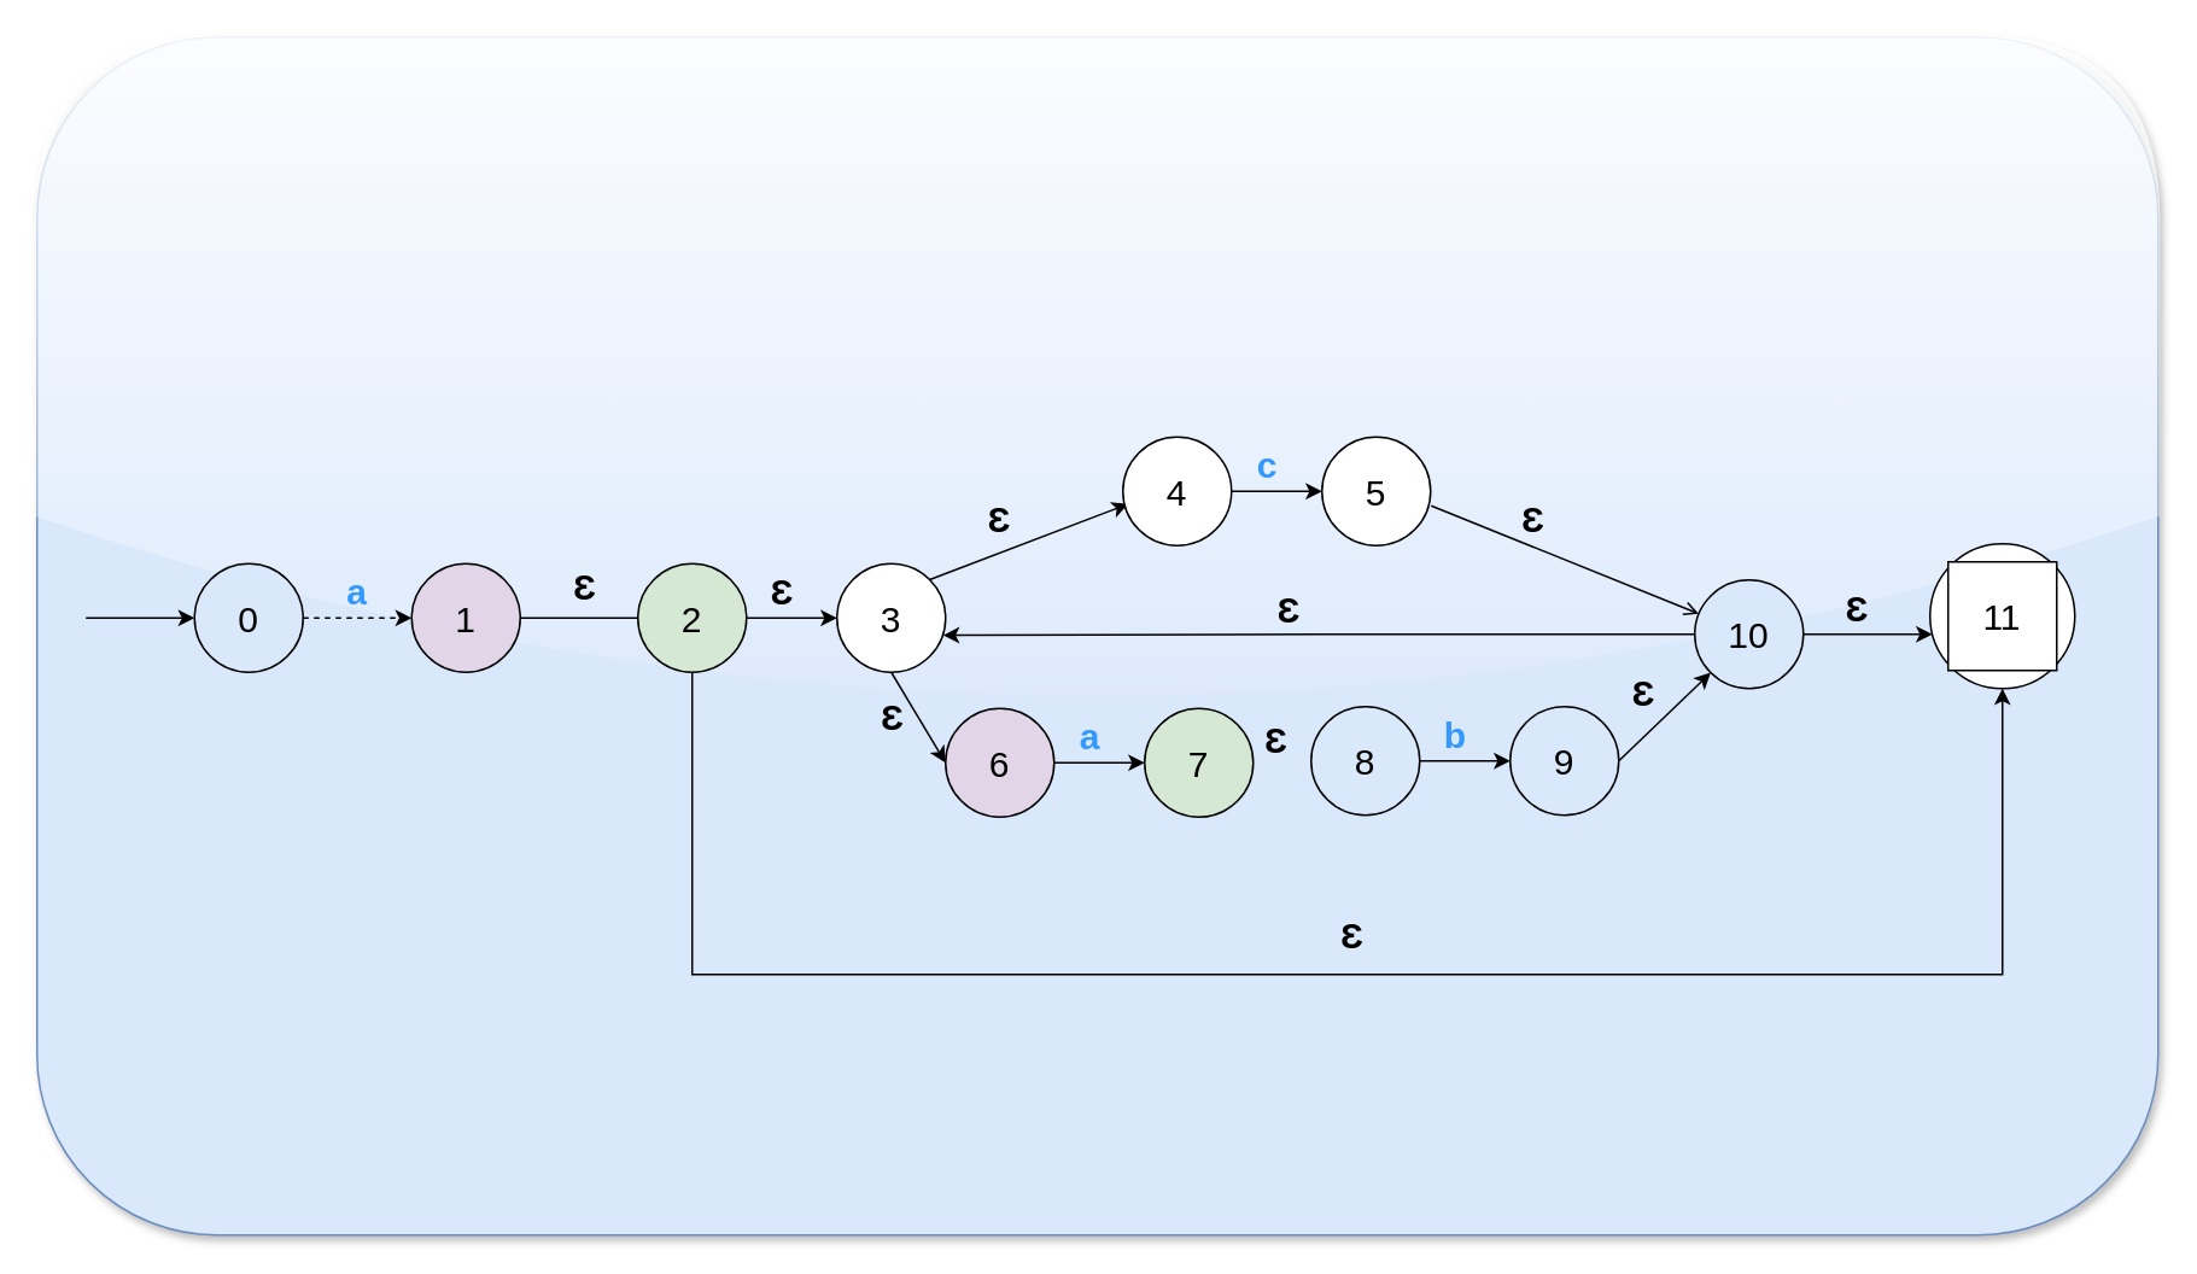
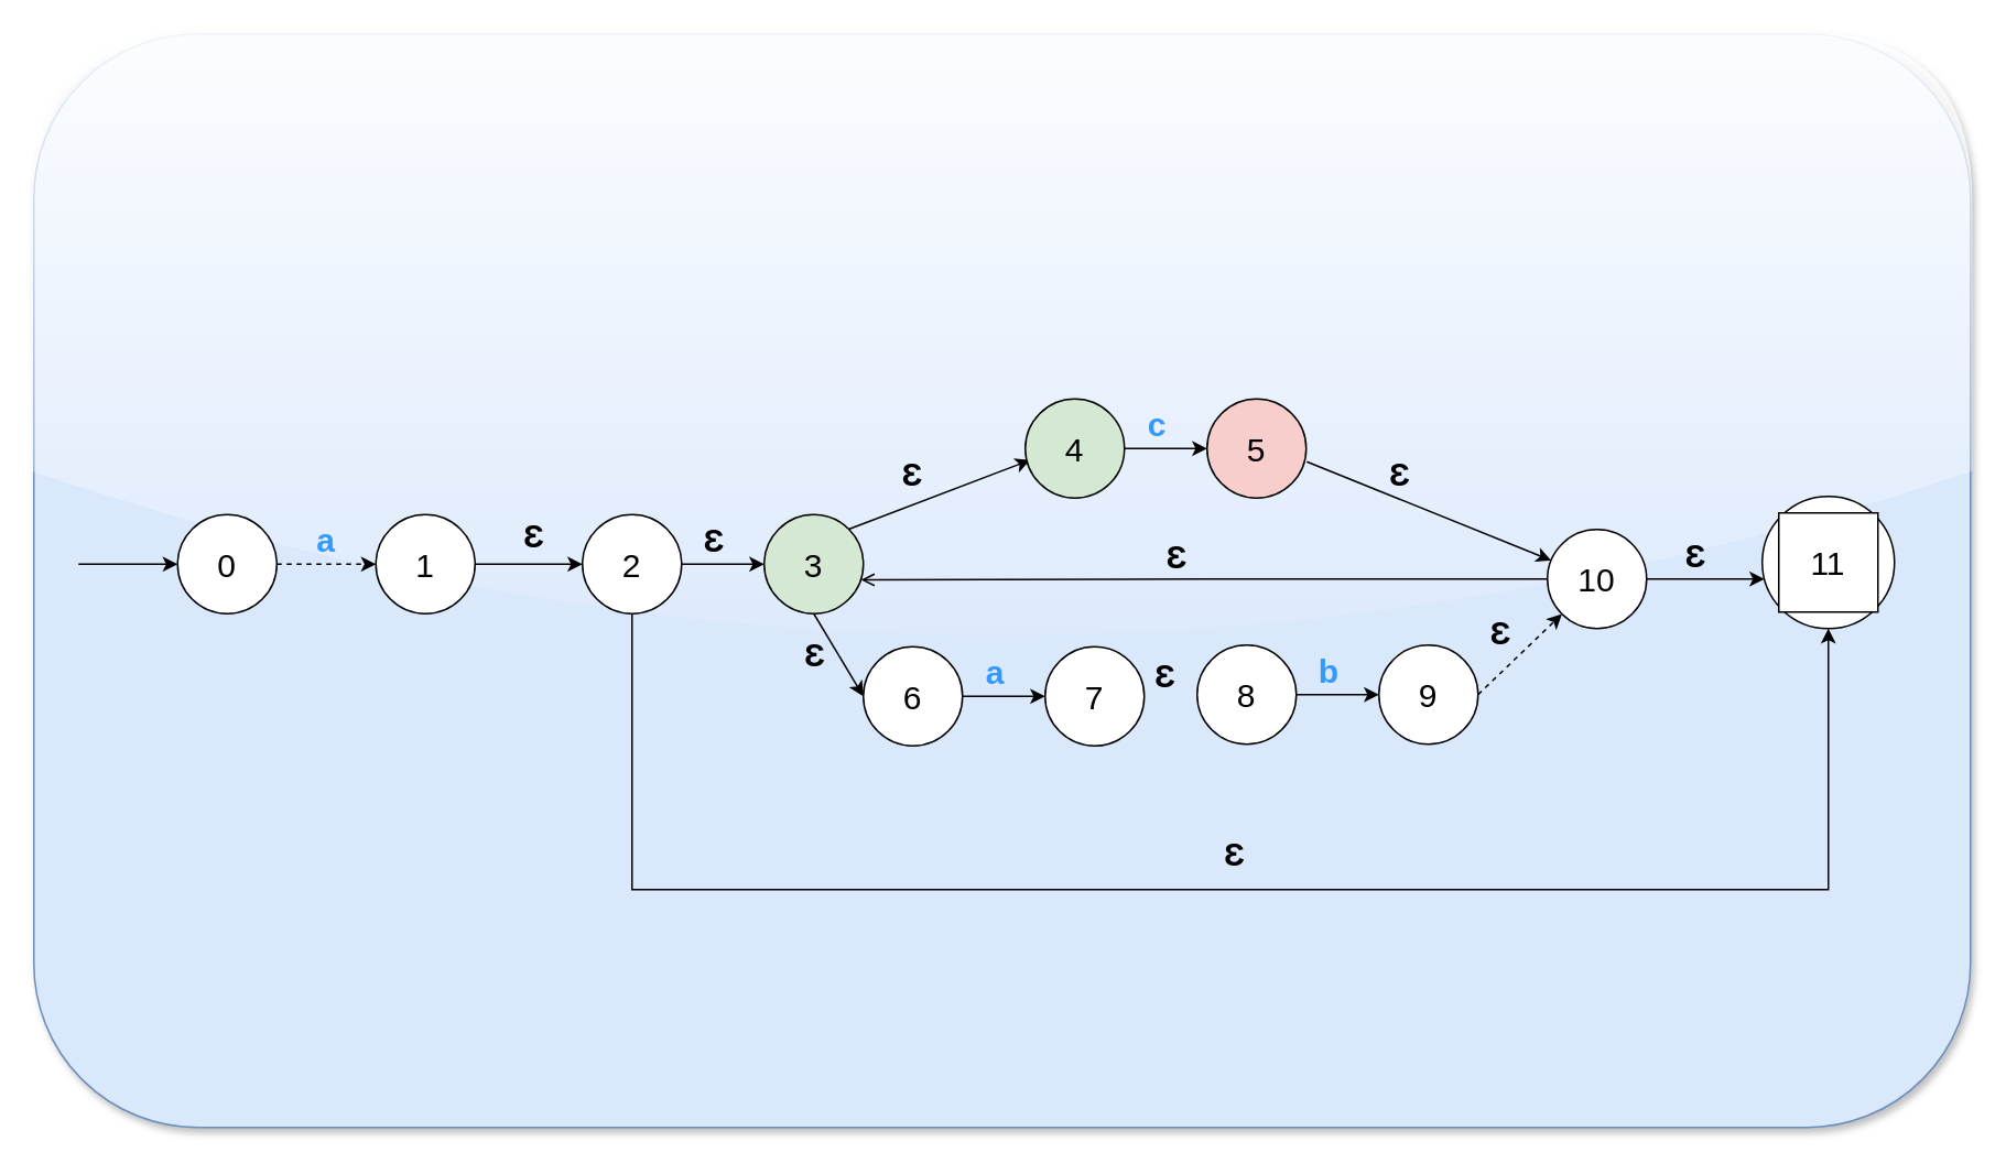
- <mxCell id="9" value="&lt;font style=&quot;font-size: 20px&quot;&gt;4&lt;/font&gt;" style="ellipse;whiteSpace=wrap;html=1;aspect=fixed;" parent="1" vertex="1"><mxGeometry x="620" y="241" width="60" height="60" as="geometry" /></mxCell>
+ <mxCell id="9" value="&lt;font style=&quot;font-size: 20px&quot;&gt;4&lt;/font&gt;" style="ellipse;whiteSpace=wrap;html=1;aspect=fixed;fillColor=#d5e8d4;" parent="1" vertex="1"><mxGeometry x="620" y="241" width="60" height="60" as="geometry" /></mxCell>
- <mxCell id="11" value="&lt;font style=&quot;font-size: 20px&quot;&gt;5&lt;/font&gt;" style="ellipse;whiteSpace=wrap;html=1;aspect=fixed;" parent="1" vertex="1"><mxGeometry x="730" y="241" width="60" height="60" as="geometry" /></mxCell>
+ <mxCell id="11" value="&lt;font style=&quot;font-size: 20px&quot;&gt;5&lt;/font&gt;" style="ellipse;whiteSpace=wrap;html=1;aspect=fixed;fillColor=#f8cecc;" parent="1" vertex="1"><mxGeometry x="730" y="241" width="60" height="60" as="geometry" /></mxCell>
- <mxCell id="24" value="" style="endArrow=open;html=1;rounded=0;fontSize=20;exitX=1.006;exitY=0.633;exitDx=0;exitDy=0;exitPerimeter=0;" parent="1" source="11" target="33" edge="1"><mxGeometry width="50" height="50" relative="1" as="geometry"><mxPoint x="907" y="451" as="sourcePoint" /><mxPoint x="978.716" y="379.284" as="targetPoint" /></mxGeometry></mxCell>
+ <mxCell id="24" value="" style="endArrow=classic;html=1;rounded=0;fontSize=20;exitX=1.006;exitY=0.633;exitDx=0;exitDy=0;exitPerimeter=0;" parent="1" source="11" target="33" edge="1"><mxGeometry width="50" height="50" relative="1" as="geometry"><mxPoint x="907" y="451" as="sourcePoint" /><mxPoint x="978.716" y="379.284" as="targetPoint" /></mxGeometry></mxCell>
- <mxCell id="4" value="&lt;font style=&quot;font-size: 20px&quot;&gt;0&lt;/font&gt;" style="ellipse;whiteSpace=wrap;html=1;aspect=fixed;fillColor=#dae8fc;" parent="1" vertex="1"><mxGeometry x="107" y="311" width="60" height="60" as="geometry" /></mxCell>
+ <mxCell id="4" value="&lt;font style=&quot;font-size: 20px&quot;&gt;0&lt;/font&gt;" style="ellipse;whiteSpace=wrap;html=1;aspect=fixed;" parent="1" vertex="1"><mxGeometry x="107" y="311" width="60" height="60" as="geometry" /></mxCell>
- <mxCell id="6" value="&lt;font style=&quot;font-size: 20px&quot;&gt;1&lt;/font&gt;" style="ellipse;whiteSpace=wrap;html=1;aspect=fixed;fillColor=#e1d5e7;" parent="1" vertex="1"><mxGeometry x="227" y="311" width="60" height="60" as="geometry" /></mxCell>
+ <mxCell id="6" value="&lt;font style=&quot;font-size: 20px&quot;&gt;1&lt;/font&gt;" style="ellipse;whiteSpace=wrap;html=1;aspect=fixed;" parent="1" vertex="1"><mxGeometry x="227" y="311" width="60" height="60" as="geometry" /></mxCell>
- <mxCell id="25" value="" style="endArrow=none;html=1;rounded=0;entryX=0;entryY=0.5;entryDx=0;entryDy=0;exitX=1;exitY=0.5;exitDx=0;exitDy=0;" parent="1" source="6" target="27" edge="1"><mxGeometry width="50" height="50" relative="1" as="geometry"><mxPoint x="297" y="340.29" as="sourcePoint" /><mxPoint x="347" y="341" as="targetPoint" /></mxGeometry></mxCell>
+ <mxCell id="25" value="" style="endArrow=classic;html=1;rounded=0;entryX=0;entryY=0.5;entryDx=0;entryDy=0;exitX=1;exitY=0.5;exitDx=0;exitDy=0;" parent="1" source="6" target="27" edge="1"><mxGeometry width="50" height="50" relative="1" as="geometry"><mxPoint x="297" y="340.29" as="sourcePoint" /><mxPoint x="347" y="341" as="targetPoint" /></mxGeometry></mxCell>
- <mxCell id="27" value="&lt;font style=&quot;font-size: 20px&quot;&gt;2&lt;/font&gt;" style="ellipse;whiteSpace=wrap;html=1;aspect=fixed;fillColor=#d5e8d4;" parent="1" vertex="1"><mxGeometry x="352" y="311" width="60" height="60" as="geometry" /></mxCell>
+ <mxCell id="27" value="&lt;font style=&quot;font-size: 20px&quot;&gt;2&lt;/font&gt;" style="ellipse;whiteSpace=wrap;html=1;aspect=fixed;" parent="1" vertex="1"><mxGeometry x="352" y="311" width="60" height="60" as="geometry" /></mxCell>
- <mxCell id="29" value="&lt;font style=&quot;font-size: 20px&quot;&gt;3&lt;/font&gt;" style="ellipse;whiteSpace=wrap;html=1;aspect=fixed;" parent="1" vertex="1"><mxGeometry x="462" y="311" width="60" height="60" as="geometry" /></mxCell>
+ <mxCell id="29" value="&lt;font style=&quot;font-size: 20px&quot;&gt;3&lt;/font&gt;" style="ellipse;whiteSpace=wrap;html=1;aspect=fixed;fillColor=#d5e8d4;" parent="1" vertex="1"><mxGeometry x="462" y="311" width="60" height="60" as="geometry" /></mxCell>
- <mxCell id="33" value="&lt;span style=&quot;font-size: 20px&quot;&gt;10&lt;/span&gt;" style="ellipse;whiteSpace=wrap;html=1;aspect=fixed;fillColor=#dae8fc;" parent="1" vertex="1"><mxGeometry x="936" y="320" width="60" height="60" as="geometry" /></mxCell>
+ <mxCell id="33" value="&lt;span style=&quot;font-size: 20px&quot;&gt;10&lt;/span&gt;" style="ellipse;whiteSpace=wrap;html=1;aspect=fixed;" parent="1" vertex="1"><mxGeometry x="936" y="320" width="60" height="60" as="geometry" /></mxCell>
- <mxCell id="32" style="edgeStyle=orthogonalEdgeStyle;rounded=0;orthogonalLoop=1;jettySize=auto;html=1;fontSize=20;entryX=0.977;entryY=0.659;entryDx=0;entryDy=0;entryPerimeter=0;" parent="1" source="33" target="29" edge="1"><mxGeometry relative="1" as="geometry"><mxPoint x="527" y="351" as="targetPoint" /></mxGeometry></mxCell>
+ <mxCell id="32" style="edgeStyle=orthogonalEdgeStyle;rounded=0;orthogonalLoop=1;jettySize=auto;html=1;fontSize=20;entryX=0.977;entryY=0.659;entryDx=0;entryDy=0;entryPerimeter=0;endArrow=open;" parent="1" source="33" target="29" edge="1"><mxGeometry relative="1" as="geometry"><mxPoint x="527" y="351" as="targetPoint" /></mxGeometry></mxCell>
- <mxCell id="23" value="" style="endArrow=classic;html=1;rounded=0;fontSize=20;exitX=1;exitY=0.5;exitDx=0;exitDy=0;entryX=0;entryY=1;entryDx=0;entryDy=0;" parent="1" source="19" target="33" edge="1"><mxGeometry width="50" height="50" relative="1" as="geometry"><mxPoint x="637" y="351" as="sourcePoint" /><mxPoint x="687" y="301" as="targetPoint" /></mxGeometry></mxCell>
+ <mxCell id="23" value="" style="endArrow=classic;html=1;rounded=0;fontSize=20;exitX=1;exitY=0.5;exitDx=0;exitDy=0;entryX=0;entryY=1;entryDx=0;entryDy=0;dashed=1;" parent="1" source="19" target="33" edge="1"><mxGeometry width="50" height="50" relative="1" as="geometry"><mxPoint x="637" y="351" as="sourcePoint" /><mxPoint x="687" y="301" as="targetPoint" /></mxGeometry></mxCell>
- <mxCell id="17" value="&lt;font style=&quot;font-size: 20px&quot;&gt;8&lt;/font&gt;" style="ellipse;whiteSpace=wrap;html=1;aspect=fixed;fillColor=#dae8fc;" parent="1" vertex="1"><mxGeometry x="724" y="390" width="60" height="60" as="geometry" /></mxCell>
+ <mxCell id="17" value="&lt;font style=&quot;font-size: 20px&quot;&gt;8&lt;/font&gt;" style="ellipse;whiteSpace=wrap;html=1;aspect=fixed;" parent="1" vertex="1"><mxGeometry x="724" y="390" width="60" height="60" as="geometry" /></mxCell>
- <mxCell id="19" value="&lt;font style=&quot;font-size: 20px&quot;&gt;9&lt;/font&gt;" style="ellipse;whiteSpace=wrap;html=1;aspect=fixed;fillColor=#dae8fc;" parent="1" vertex="1"><mxGeometry x="834" y="390" width="60" height="60" as="geometry" /></mxCell>
+ <mxCell id="19" value="&lt;font style=&quot;font-size: 20px&quot;&gt;9&lt;/font&gt;" style="ellipse;whiteSpace=wrap;html=1;aspect=fixed;" parent="1" vertex="1"><mxGeometry x="834" y="390" width="60" height="60" as="geometry" /></mxCell>
- <mxCell id="14" value="&lt;font style=&quot;font-size: 20px&quot;&gt;6&lt;/font&gt;" style="ellipse;whiteSpace=wrap;html=1;aspect=fixed;fillColor=#e1d5e7;" parent="1" vertex="1"><mxGeometry x="522" y="391" width="60" height="60" as="geometry" /></mxCell>
+ <mxCell id="14" value="&lt;font style=&quot;font-size: 20px&quot;&gt;6&lt;/font&gt;" style="ellipse;whiteSpace=wrap;html=1;aspect=fixed;" parent="1" vertex="1"><mxGeometry x="522" y="391" width="60" height="60" as="geometry" /></mxCell>
- <mxCell id="42" value="&lt;font style=&quot;font-size: 20px&quot;&gt;7&lt;/font&gt;" style="ellipse;whiteSpace=wrap;html=1;aspect=fixed;fillColor=#d5e8d4;" parent="1" vertex="1"><mxGeometry x="632" y="391" width="60" height="60" as="geometry" /></mxCell>
+ <mxCell id="42" value="&lt;font style=&quot;font-size: 20px&quot;&gt;7&lt;/font&gt;" style="ellipse;whiteSpace=wrap;html=1;aspect=fixed;" parent="1" vertex="1"><mxGeometry x="632" y="391" width="60" height="60" as="geometry" /></mxCell>
